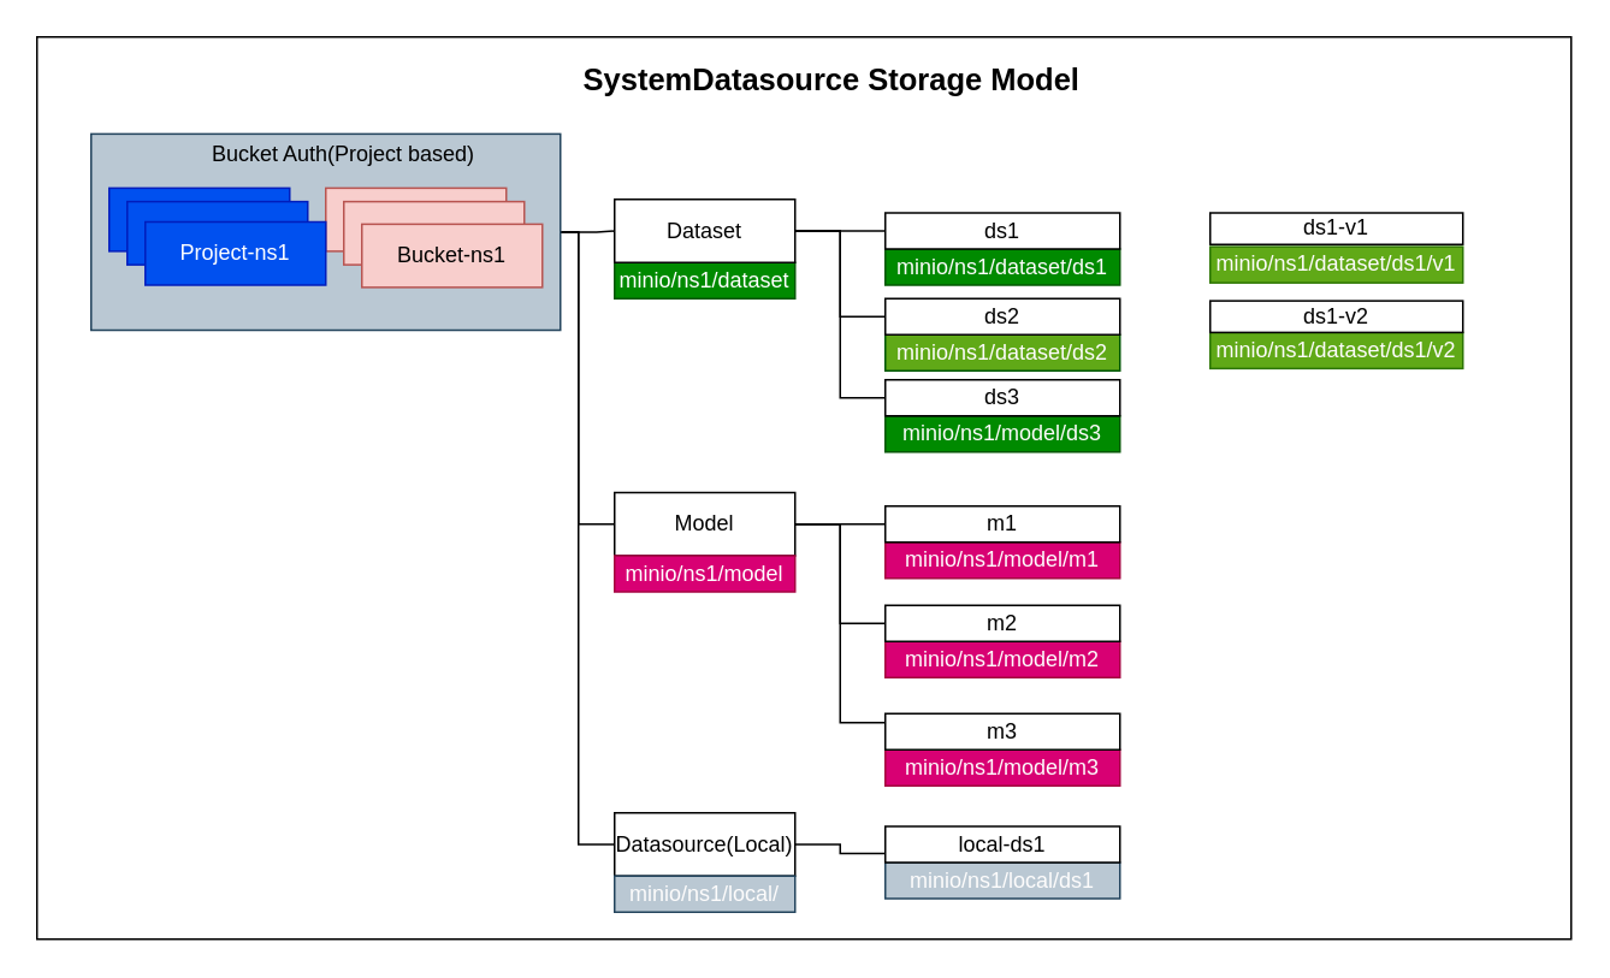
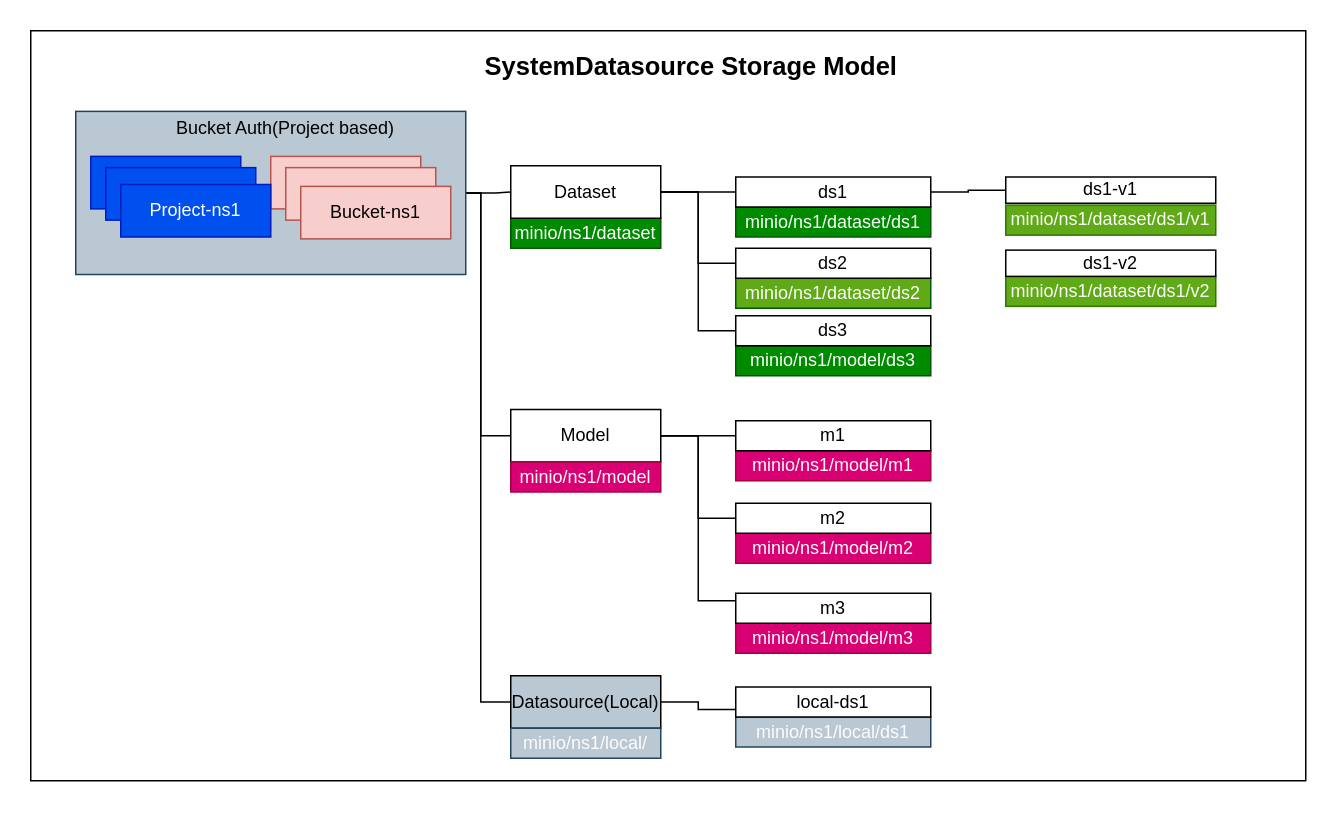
+ <mxCell id="21" style="edgeStyle=orthogonalEdgeStyle;rounded=0;orthogonalLoop=1;jettySize=auto;html=1;entryX=0;entryY=0.5;entryDx=0;entryDy=0;fontColor=#FDFCFC;endArrow=none;endFill=0;" parent="1" source="22" target="34" edge="1"><mxGeometry relative="1" as="geometry" /></mxCell>
- <mxCell id="43" value="Datasource(Local)" style="rounded=0;whiteSpace=wrap;html=1;" parent="1" vertex="1"><mxGeometry x="340" y="450" width="100" height="35" as="geometry" /></mxCell>
+ <mxCell id="43" value="Datasource(Local)" style="rounded=0;whiteSpace=wrap;html=1;fillColor=#bac8d3;" parent="1" vertex="1"><mxGeometry x="340" y="450" width="100" height="35" as="geometry" /></mxCell>
